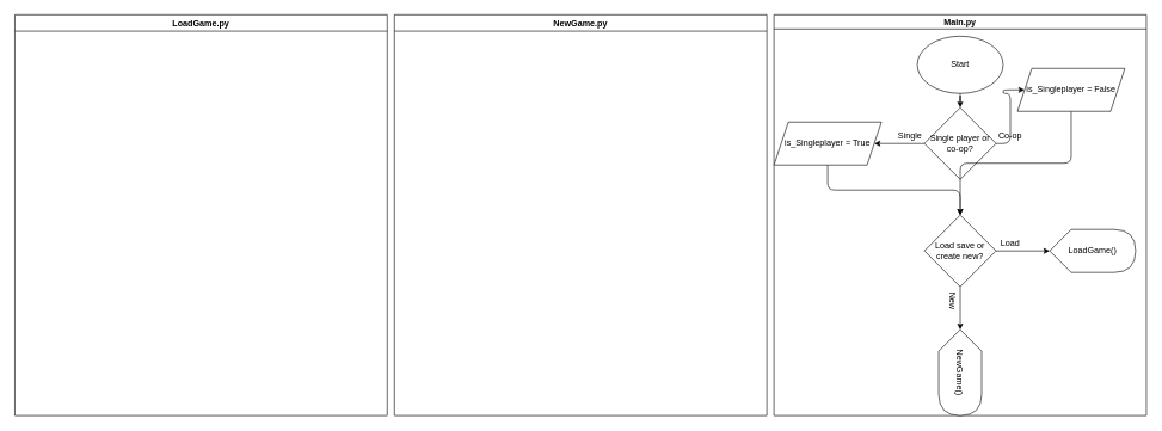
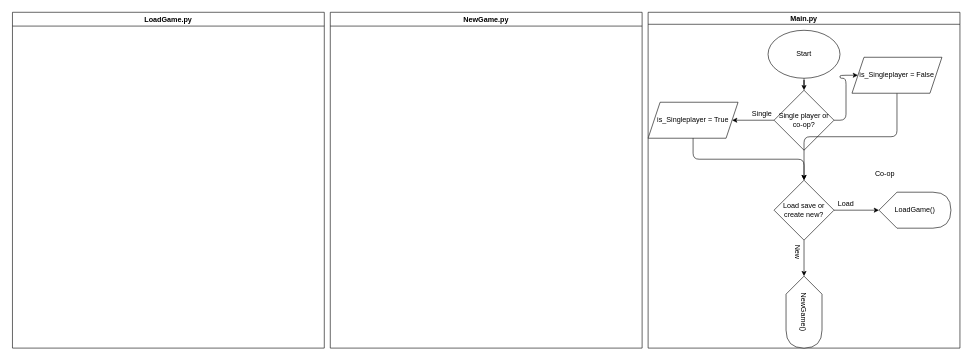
- <mxCell id="18" value="Co-op" style="text;html=1;strokeColor=none;fillColor=none;align=center;verticalAlign=middle;whiteSpace=wrap;shadow=0;" vertex="1" parent="2"><mxGeometry x="310" y="160" width="40" height="20" as="geometry" /></mxCell>
+ <mxCell id="18" value="Co-op" style="text;html=1;strokeColor=none;fillColor=none;align=center;verticalAlign=middle;whiteSpace=wrap;shadow=0;" vertex="1" parent="2"><mxGeometry x="375" y="260" width="40" height="20" as="geometry" /></mxCell>
